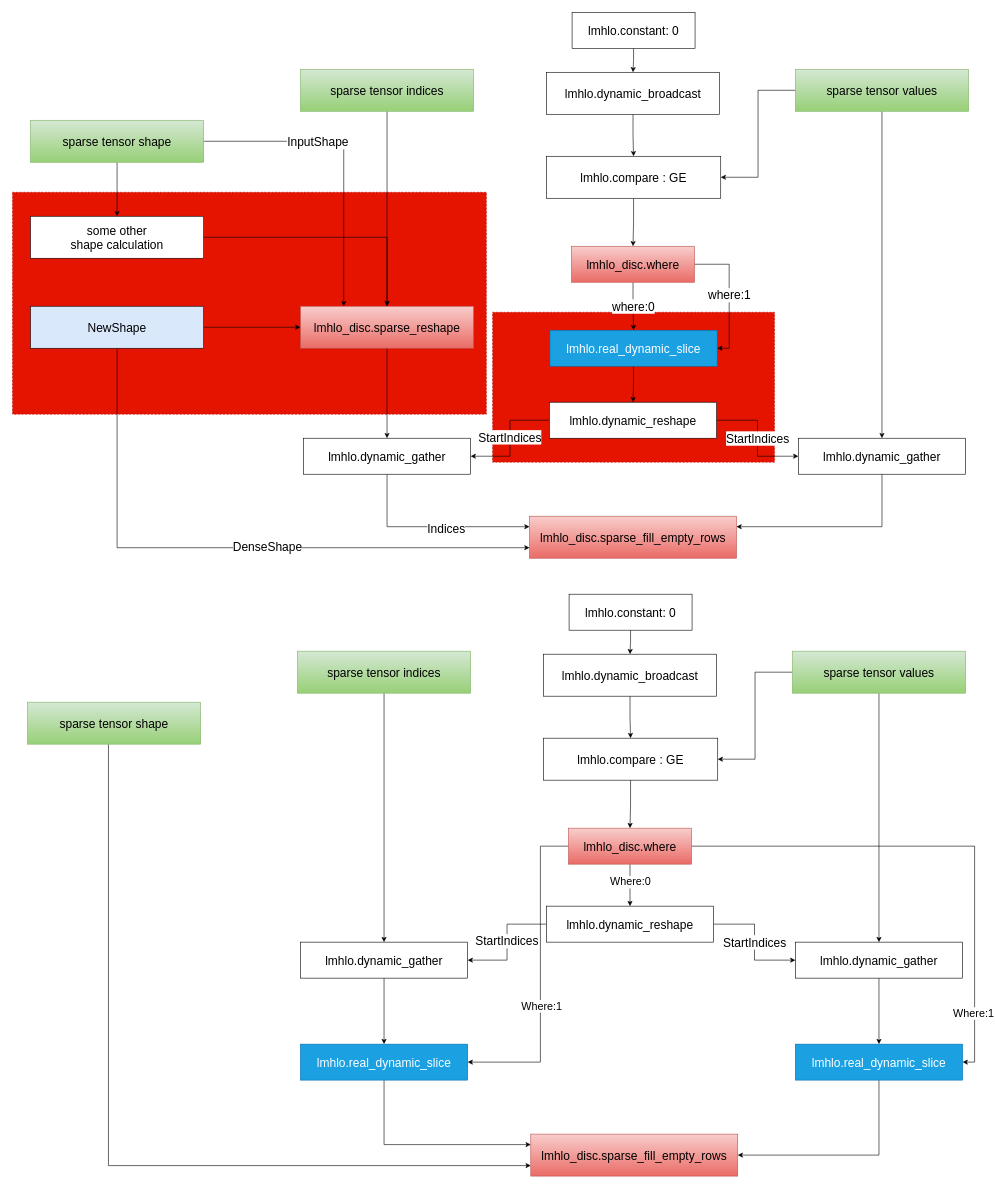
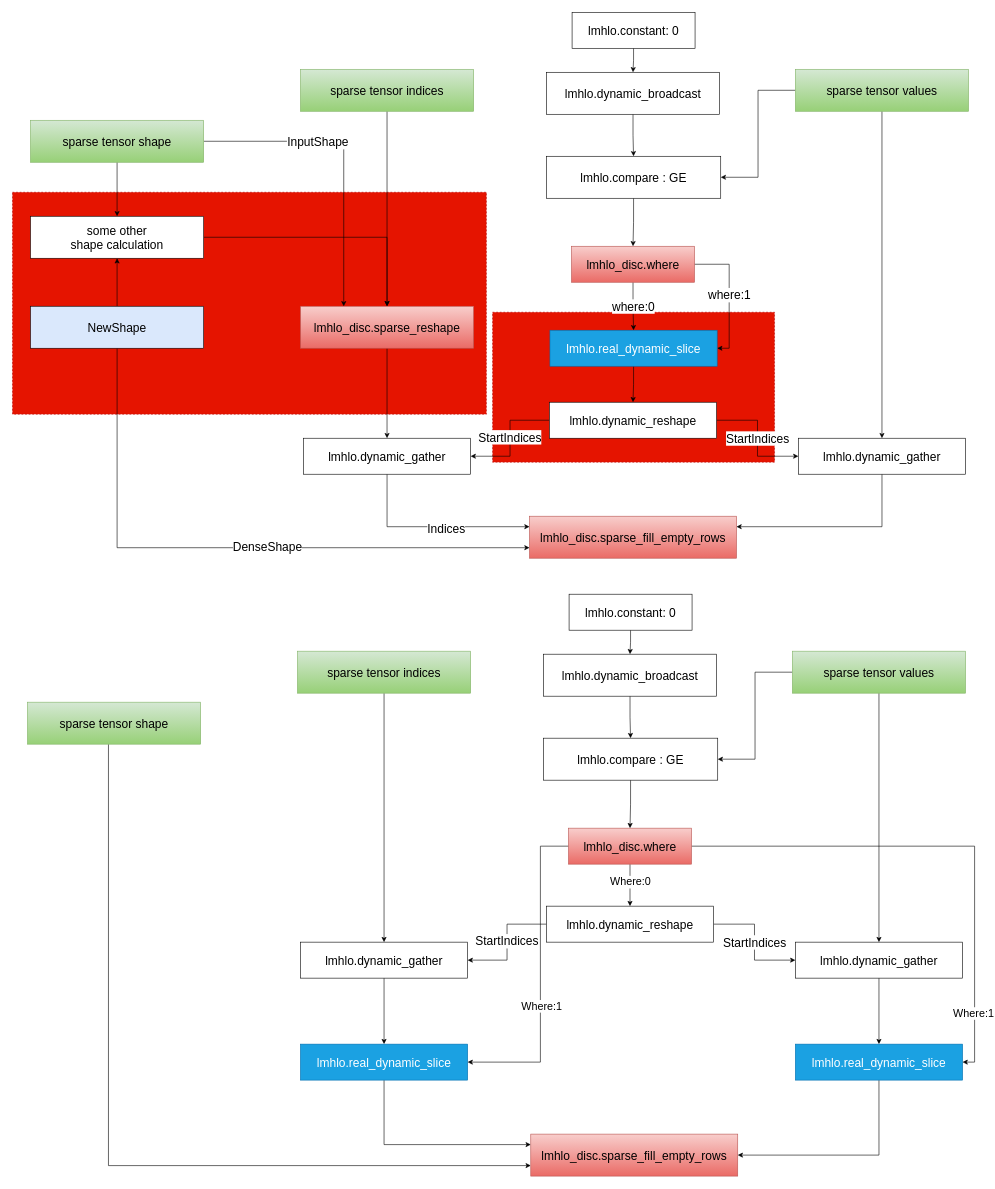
- <mxCell id="39" style="edgeStyle=orthogonalEdgeStyle;rounded=0;orthogonalLoop=1;jettySize=auto;html=1;entryX=0;entryY=0.5;entryDx=0;entryDy=0;fontSize=20;" parent="1" source="42" target="31" edge="1"><mxGeometry relative="1" as="geometry" /></mxCell>
+ <mxCell id="39" style="edgeStyle=orthogonalEdgeStyle;rounded=0;orthogonalLoop=1;jettySize=auto;html=1;fontSize=20;" parent="1" source="42" target="29" edge="1"><mxGeometry relative="1" as="geometry" /></mxCell>
